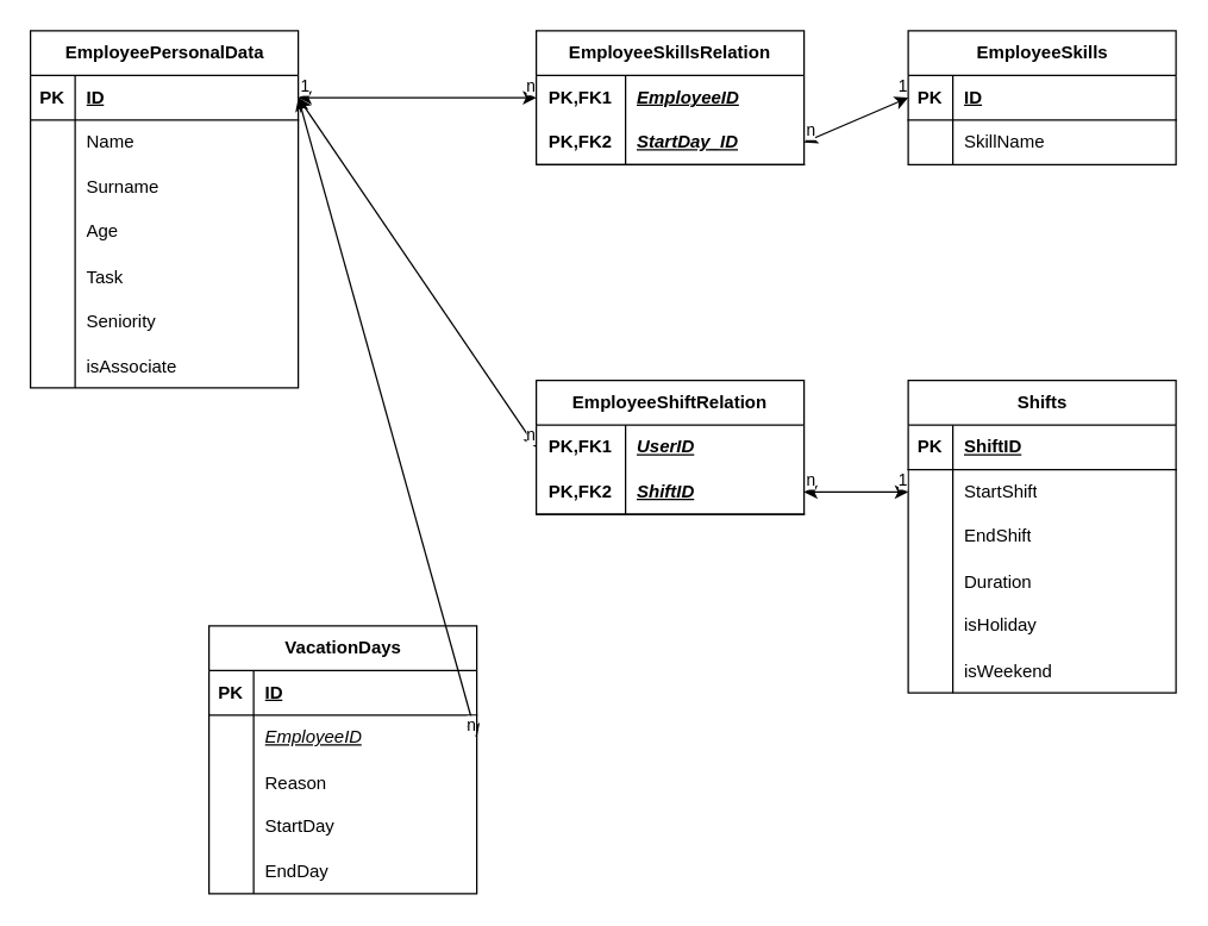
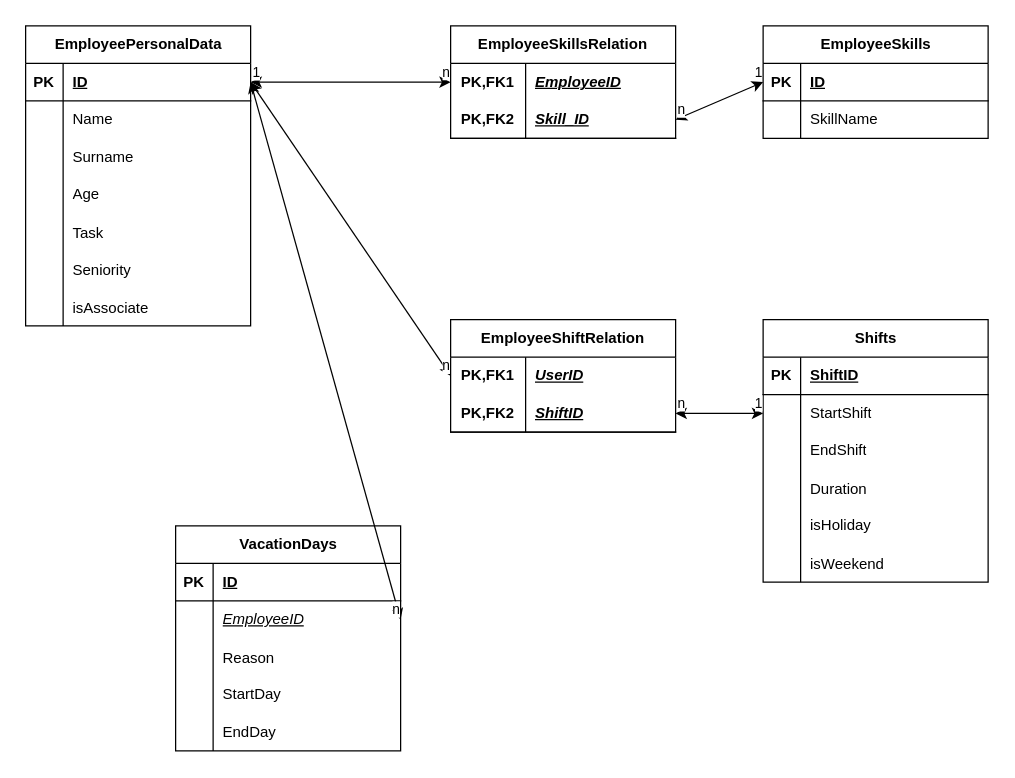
- <mxCell id="43" value="StartDay_ID" style="shape=partialRectangle;connectable=0;fillColor=none;top=0;left=0;bottom=0;right=0;align=left;spacingLeft=6;fontStyle=7;overflow=hidden;html=1;whiteSpace=wrap;" vertex="1" parent="41"><mxGeometry x="60" width="120" height="30" as="geometry"><mxRectangle width="120" height="30" as="alternateBounds" /></mxGeometry></mxCell>
+ <mxCell id="43" value="Skill_ID" style="shape=partialRectangle;connectable=0;fillColor=none;top=0;left=0;bottom=0;right=0;align=left;spacingLeft=6;fontStyle=7;overflow=hidden;html=1;whiteSpace=wrap;" vertex="1" parent="41"><mxGeometry x="60" width="120" height="30" as="geometry"><mxRectangle width="120" height="30" as="alternateBounds" /></mxGeometry></mxCell>
